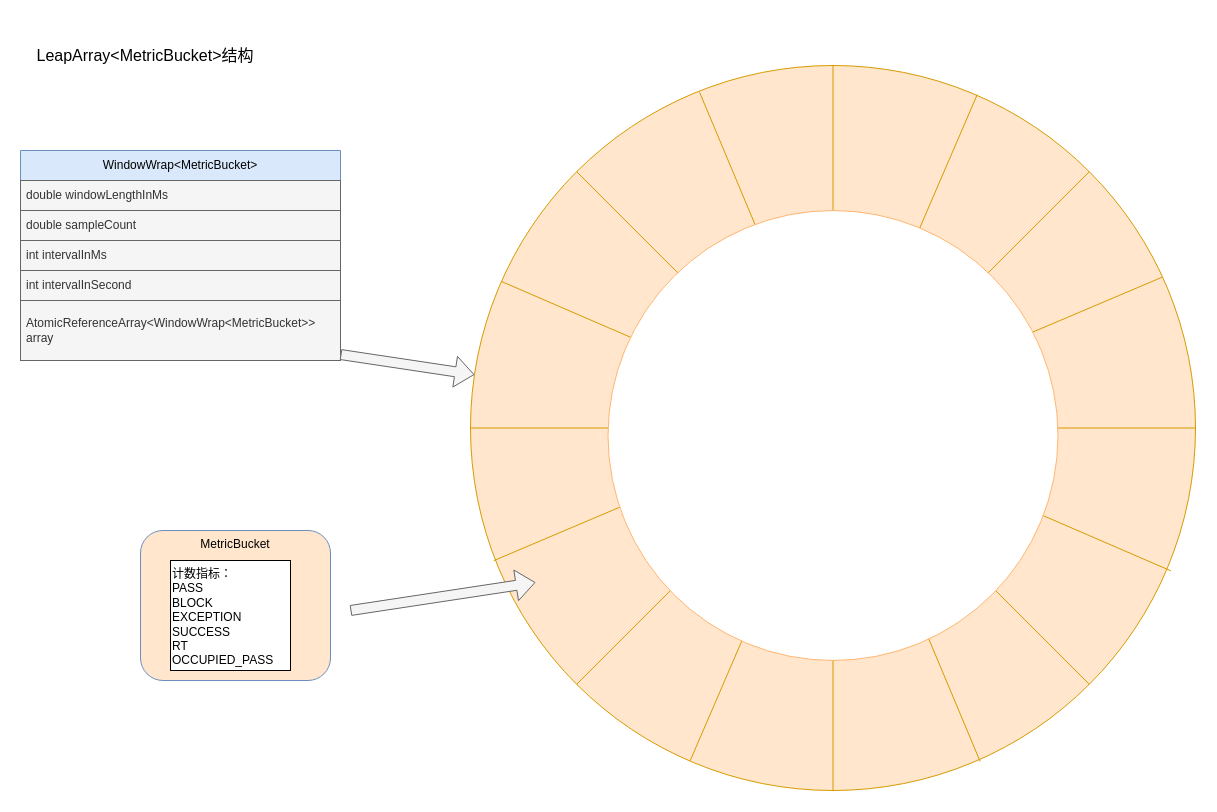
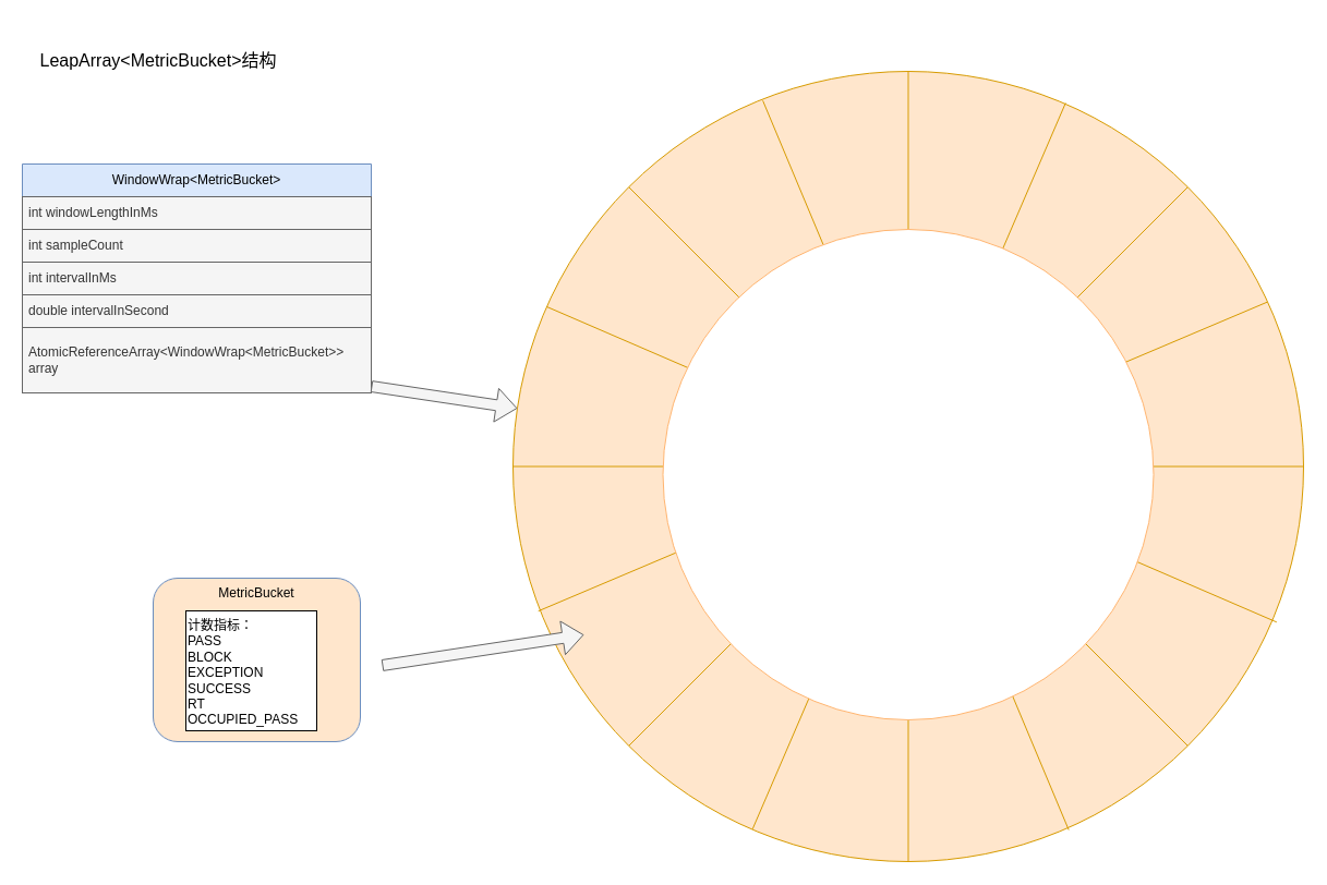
- <mxCell id="17" value="double windowLengthInMs" style="text;align=left;verticalAlign=middle;spacingLeft=4;spacingRight=4;overflow=hidden;points=[[0,0.5],[1,0.5]];portConstraint=eastwest;rotatable=0;whiteSpace=wrap;html=1;fillColor=#f5f5f5;fontColor=#333333;strokeColor=#666666;" vertex="1" parent="16"><mxGeometry y="30" width="320" height="30" as="geometry" /></mxCell>
+ <mxCell id="17" value="int windowLengthInMs" style="text;align=left;verticalAlign=middle;spacingLeft=4;spacingRight=4;overflow=hidden;points=[[0,0.5],[1,0.5]];portConstraint=eastwest;rotatable=0;whiteSpace=wrap;html=1;fillColor=#f5f5f5;fontColor=#333333;strokeColor=#666666;" vertex="1" parent="16"><mxGeometry y="30" width="320" height="30" as="geometry" /></mxCell>
- <mxCell id="18" value="double sampleCount" style="text;align=left;verticalAlign=middle;spacingLeft=4;spacingRight=4;overflow=hidden;points=[[0,0.5],[1,0.5]];portConstraint=eastwest;rotatable=0;whiteSpace=wrap;html=1;fillColor=#f5f5f5;fontColor=#333333;strokeColor=#666666;" vertex="1" parent="16"><mxGeometry y="60" width="320" height="30" as="geometry" /></mxCell>
+ <mxCell id="18" value="int sampleCount" style="text;align=left;verticalAlign=middle;spacingLeft=4;spacingRight=4;overflow=hidden;points=[[0,0.5],[1,0.5]];portConstraint=eastwest;rotatable=0;whiteSpace=wrap;html=1;fillColor=#f5f5f5;fontColor=#333333;strokeColor=#666666;" vertex="1" parent="16"><mxGeometry y="60" width="320" height="30" as="geometry" /></mxCell>
- <mxCell id="20" value="int intervalInSecond" style="text;align=left;verticalAlign=middle;spacingLeft=4;spacingRight=4;overflow=hidden;points=[[0,0.5],[1,0.5]];portConstraint=eastwest;rotatable=0;whiteSpace=wrap;html=1;fillColor=#f5f5f5;fontColor=#333333;strokeColor=#666666;" vertex="1" parent="16"><mxGeometry y="120" width="320" height="30" as="geometry" /></mxCell>
+ <mxCell id="20" value="double intervalInSecond" style="text;align=left;verticalAlign=middle;spacingLeft=4;spacingRight=4;overflow=hidden;points=[[0,0.5],[1,0.5]];portConstraint=eastwest;rotatable=0;whiteSpace=wrap;html=1;fillColor=#f5f5f5;fontColor=#333333;strokeColor=#666666;" vertex="1" parent="16"><mxGeometry y="120" width="320" height="30" as="geometry" /></mxCell>
